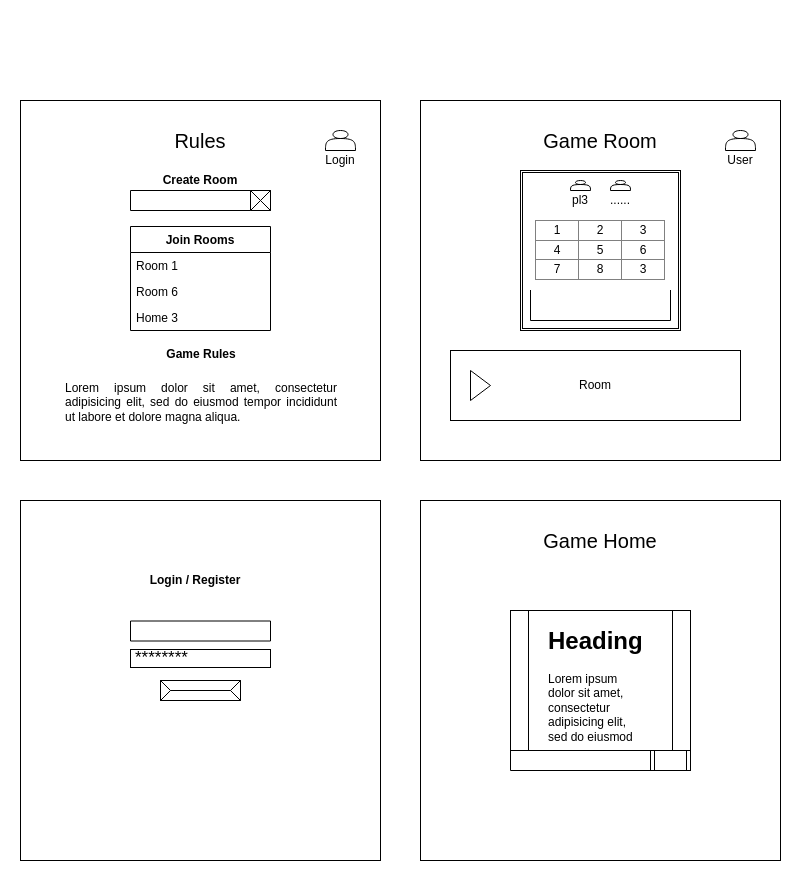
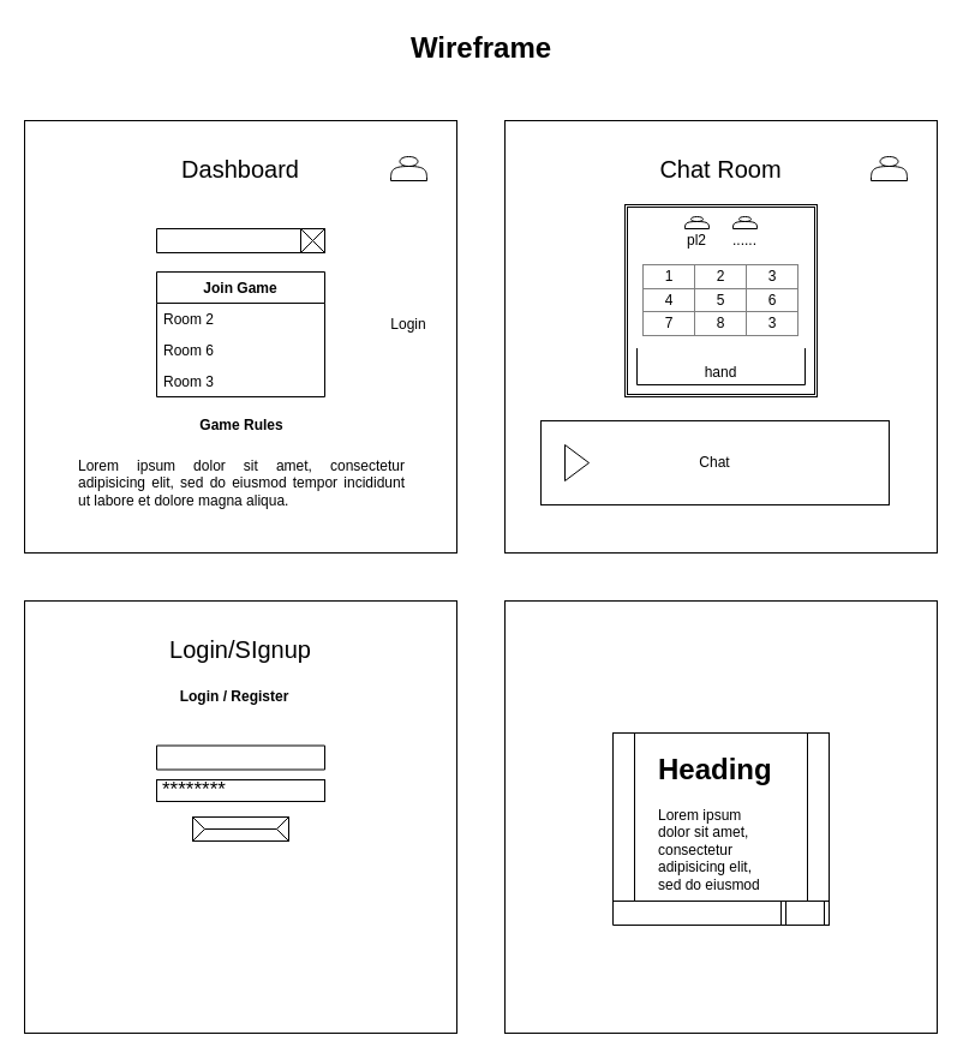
+ <mxCell id="22" value="Wireframe" style="text;strokeColor=none;fillColor=none;html=1;fontSize=24;fontStyle=1;verticalAlign=middle;align=center;" parent="1" vertex="1"><mxGeometry x="350" y="20" width="100" height="40" as="geometry" /></mxCell>
- <mxCell id="4" value="&lt;font style=&quot;font-size: 20px&quot;&gt;Rules&lt;/font&gt;" style="text;html=1;strokeColor=none;fillColor=none;align=center;verticalAlign=middle;whiteSpace=wrap;rounded=0;" parent="1" vertex="1"><mxGeometry x="20" y="130" width="360" height="20" as="geometry" /></mxCell>
+ <mxCell id="4" value="&lt;font style=&quot;font-size: 20px&quot;&gt;Dashboard&lt;/font&gt;" style="text;html=1;strokeColor=none;fillColor=none;align=center;verticalAlign=middle;whiteSpace=wrap;rounded=0;" parent="1" vertex="1"><mxGeometry x="20" y="130" width="360" height="20" as="geometry" /></mxCell>
- <mxCell id="5" value="&lt;font style=&quot;font-size: 20px&quot;&gt;Game Room&lt;/font&gt;" style="text;html=1;strokeColor=none;fillColor=none;align=center;verticalAlign=middle;whiteSpace=wrap;rounded=0;" parent="1" vertex="1"><mxGeometry x="420" y="130" width="360" height="20" as="geometry" /></mxCell>
+ <mxCell id="5" value="&lt;font style=&quot;font-size: 20px&quot;&gt;Chat Room&lt;/font&gt;" style="text;html=1;strokeColor=none;fillColor=none;align=center;verticalAlign=middle;whiteSpace=wrap;rounded=0;" parent="1" vertex="1"><mxGeometry x="420" y="130" width="360" height="20" as="geometry" /></mxCell>
- <mxCell id="34" value="&lt;div&gt;Login&lt;/div&gt;" style="text;html=1;strokeColor=none;fillColor=none;align=center;verticalAlign=middle;whiteSpace=wrap;rounded=0;" parent="1" vertex="1"><mxGeometry x="320" y="150" width="40" height="20" as="geometry" /></mxCell>
+ <mxCell id="34" value="&lt;div&gt;Login&lt;/div&gt;" style="text;html=1;strokeColor=none;fillColor=none;align=center;verticalAlign=middle;whiteSpace=wrap;rounded=0;" parent="1" vertex="1"><mxGeometry x="320" y="260" width="40" height="20" as="geometry" /></mxCell>
- <mxCell id="32" value="User" style="text;html=1;strokeColor=none;fillColor=none;align=center;verticalAlign=middle;whiteSpace=wrap;rounded=0;" parent="1" vertex="1"><mxGeometry x="720" y="150" width="40" height="20" as="geometry" /></mxCell>
- <mxCell id="23" value="Create Room" style="text;html=1;strokeColor=none;fillColor=none;align=center;verticalAlign=middle;whiteSpace=wrap;rounded=0;fontStyle=1" parent="1" vertex="1"><mxGeometry x="130" y="170" width="140" height="20" as="geometry" /></mxCell>
- <mxCell id="8" value="pl3" style="text;html=1;strokeColor=none;fillColor=none;align=center;verticalAlign=middle;whiteSpace=wrap;rounded=0;" parent="1" vertex="1"><mxGeometry x="560" y="190" width="40" height="20" as="geometry" /></mxCell>
+ <mxCell id="8" value="pl2" style="text;html=1;strokeColor=none;fillColor=none;align=center;verticalAlign=middle;whiteSpace=wrap;rounded=0;" parent="1" vertex="1"><mxGeometry x="560" y="190" width="40" height="20" as="geometry" /></mxCell>
- <mxCell id="16" value="Join Rooms" style="swimlane;fontStyle=1;childLayout=stackLayout;horizontal=1;startSize=26;fillColor=none;horizontalStack=0;resizeParent=1;resizeParentMax=0;resizeLast=0;collapsible=1;marginBottom=0;" parent="1" vertex="1"><mxGeometry x="130" y="226" width="140" height="104" as="geometry" /></mxCell>
+ <mxCell id="16" value="Join Game" style="swimlane;fontStyle=1;childLayout=stackLayout;horizontal=1;startSize=26;fillColor=none;horizontalStack=0;resizeParent=1;resizeParentMax=0;resizeLast=0;collapsible=1;marginBottom=0;" parent="1" vertex="1"><mxGeometry x="130" y="226" width="140" height="104" as="geometry" /></mxCell>
- <mxCell id="17" value="Room 1" style="text;strokeColor=none;fillColor=none;align=left;verticalAlign=top;spacingLeft=4;spacingRight=4;overflow=hidden;rotatable=0;points=[[0,0.5],[1,0.5]];portConstraint=eastwest;" parent="16" vertex="1"><mxGeometry y="26" width="140" height="26" as="geometry" /></mxCell>
+ <mxCell id="17" value="Room 2" style="text;strokeColor=none;fillColor=none;align=left;verticalAlign=top;spacingLeft=4;spacingRight=4;overflow=hidden;rotatable=0;points=[[0,0.5],[1,0.5]];portConstraint=eastwest;" parent="16" vertex="1"><mxGeometry y="26" width="140" height="26" as="geometry" /></mxCell>
+ <mxCell id="15" value="hand" style="text;html=1;strokeColor=none;fillColor=none;align=center;verticalAlign=middle;whiteSpace=wrap;rounded=0;" parent="1" vertex="1"><mxGeometry x="580" y="300" width="40" height="20" as="geometry" /></mxCell>
- <mxCell id="19" value="Home 3" style="text;strokeColor=none;fillColor=none;align=left;verticalAlign=top;spacingLeft=4;spacingRight=4;overflow=hidden;rotatable=0;points=[[0,0.5],[1,0.5]];portConstraint=eastwest;" parent="16" vertex="1"><mxGeometry y="78" width="140" height="26" as="geometry" /></mxCell>
+ <mxCell id="19" value="Room 3" style="text;strokeColor=none;fillColor=none;align=left;verticalAlign=top;spacingLeft=4;spacingRight=4;overflow=hidden;rotatable=0;points=[[0,0.5],[1,0.5]];portConstraint=eastwest;" parent="16" vertex="1"><mxGeometry y="78" width="140" height="26" as="geometry" /></mxCell>
- <mxCell id="12" value="&lt;div&gt;Room&lt;/div&gt;" style="html=1;whiteSpace=wrap;container=1;recursiveResize=0;collapsible=0;" parent="1" vertex="1"><mxGeometry x="450" y="350" width="290" height="70" as="geometry" /></mxCell>
+ <mxCell id="12" value="&lt;div&gt;Chat&lt;/div&gt;" style="html=1;whiteSpace=wrap;container=1;recursiveResize=0;collapsible=0;" parent="1" vertex="1"><mxGeometry x="450" y="350" width="290" height="70" as="geometry" /></mxCell>
+ <mxCell id="26" value="Login/SIgnup" style="text;html=1;strokeColor=none;fillColor=none;align=center;verticalAlign=middle;whiteSpace=wrap;rounded=0;fontSize=20;" parent="1" vertex="1"><mxGeometry x="20" y="530" width="360" height="20" as="geometry" /></mxCell>
- <mxCell id="36" value="&lt;div&gt;&lt;font style=&quot;font-size: 20px&quot;&gt;Game Home&lt;/font&gt;&lt;/div&gt;" style="text;html=1;strokeColor=none;fillColor=none;align=center;verticalAlign=middle;whiteSpace=wrap;rounded=0;" parent="1" vertex="1"><mxGeometry x="420" y="530" width="360" height="20" as="geometry" /></mxCell>
